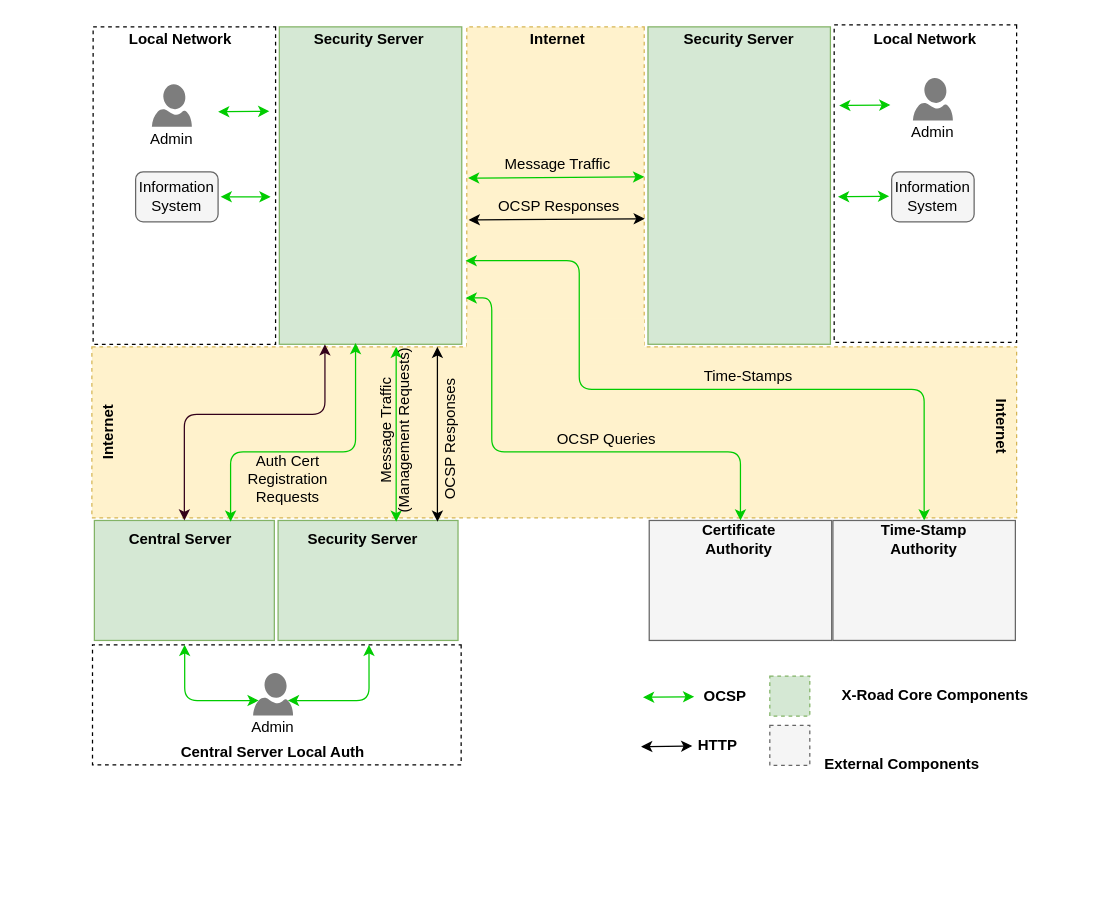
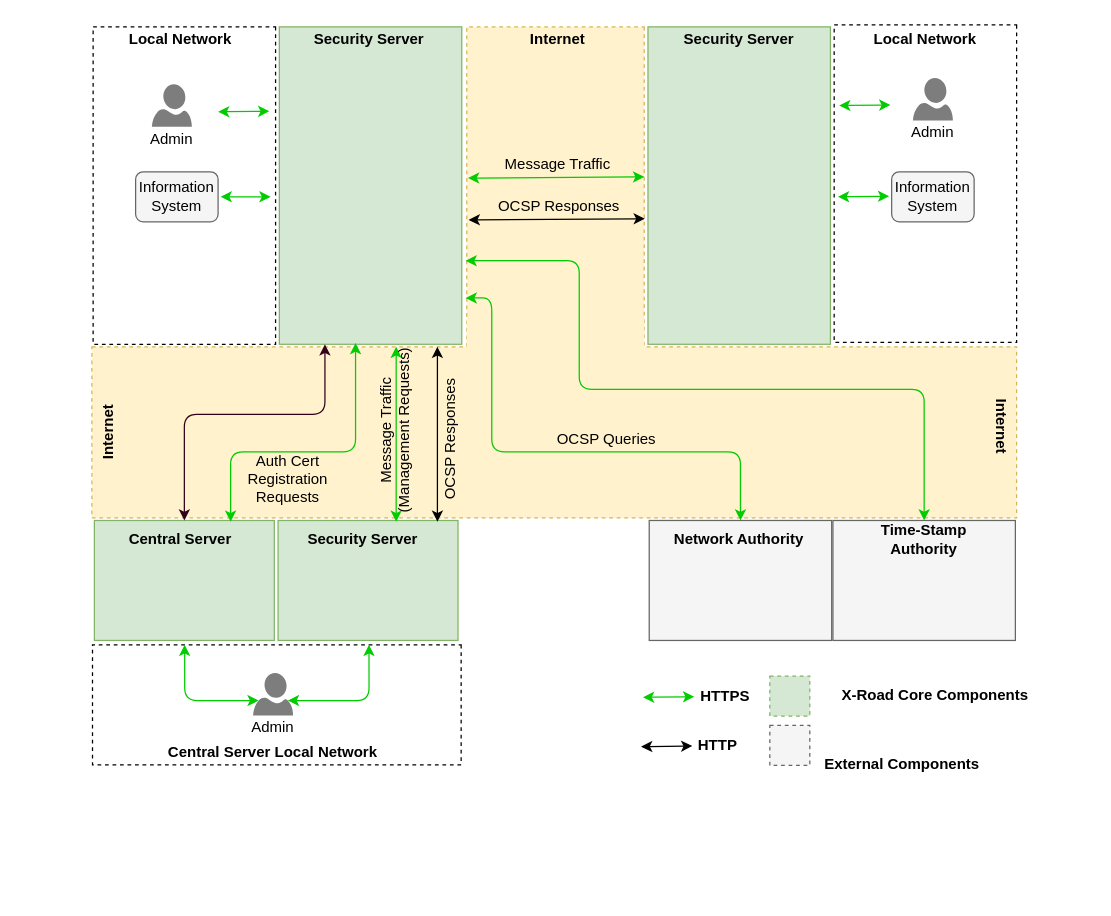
- <mxCell id="49" value="Time-Stamps" style="text;html=1;strokeColor=none;fillColor=none;align=center;verticalAlign=middle;whiteSpace=wrap;rounded=0;glass=0;" parent="1" vertex="1"><mxGeometry x="507" y="291" width="183" height="20" as="geometry" /></mxCell>
- <mxCell id="47" value="Certificate Authority" style="text;html=1;strokeColor=none;fillColor=none;align=center;verticalAlign=middle;whiteSpace=wrap;rounded=0;glass=0;fontStyle=1" parent="1" vertex="1"><mxGeometry x="536" y="421" width="110" height="20" as="geometry" /></mxCell>
+ <mxCell id="47" value="Network Authority" style="text;html=1;strokeColor=none;fillColor=none;align=center;verticalAlign=middle;whiteSpace=wrap;rounded=0;glass=0;fontStyle=1" parent="1" vertex="1"><mxGeometry x="536" y="421" width="110" height="20" as="geometry" /></mxCell>
- <mxCell id="53" value="OCSP" style="text;html=1;strokeColor=none;fillColor=none;align=center;verticalAlign=middle;whiteSpace=wrap;rounded=0;glass=0;fontStyle=1" parent="1" vertex="1"><mxGeometry x="554.5" y="546.5" width="50" height="20" as="geometry" /></mxCell>
+ <mxCell id="53" value="HTTPS" style="text;html=1;strokeColor=none;fillColor=none;align=center;verticalAlign=middle;whiteSpace=wrap;rounded=0;glass=0;fontStyle=1" parent="1" vertex="1"><mxGeometry x="554.5" y="546.5" width="50" height="20" as="geometry" /></mxCell>
- <mxCell id="33" value="Central Server Local Auth" style="text;html=1;strokeColor=none;fillColor=none;align=center;verticalAlign=middle;whiteSpace=wrap;rounded=0;glass=0;fontStyle=1" parent="1" vertex="1"><mxGeometry x="121" y="592" width="194" height="20" as="geometry" /></mxCell>
+ <mxCell id="33" value="Central Server Local Network" style="text;html=1;strokeColor=none;fillColor=none;align=center;verticalAlign=middle;whiteSpace=wrap;rounded=0;glass=0;fontStyle=1" parent="1" vertex="1"><mxGeometry x="121" y="592" width="194" height="20" as="geometry" /></mxCell>
